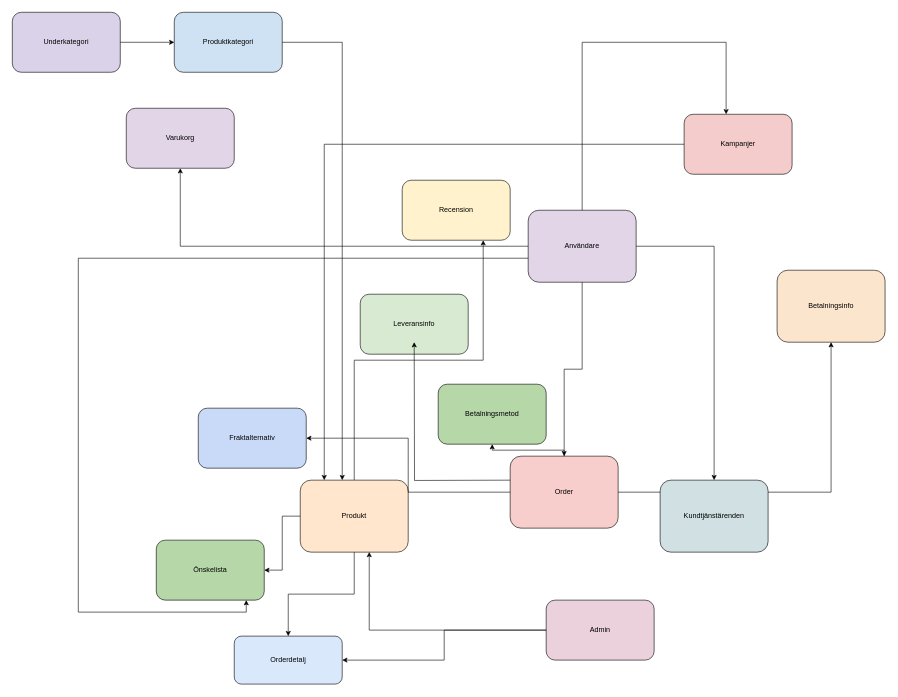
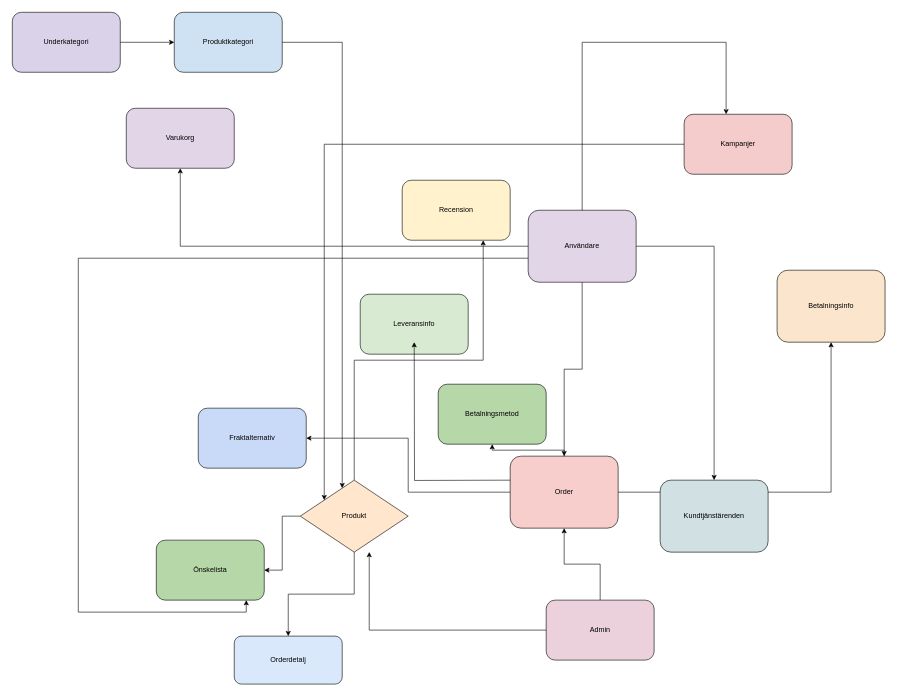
- <mxCell id="4" value="Produkt" style="rounded=1;whiteSpace=wrap;html=1;fillColor=#FFE6CC;" parent="1" vertex="1"><mxGeometry x="500" y="800" width="180" height="120" as="geometry" /></mxCell>
+ <mxCell id="4" value="Produkt" style="rhombus;whiteSpace=wrap;html=1;fillColor=#FFE6CC;" parent="1" vertex="1"><mxGeometry x="500" y="800" width="180" height="120" as="geometry" /></mxCell>
- <mxCell id="21" style="edgeStyle=orthogonalEdgeStyle;rounded=0;html=1;" parent="1" source="18" target="6" edge="1"><mxGeometry relative="1" as="geometry" /></mxCell>
+ <mxCell id="21" style="edgeStyle=orthogonalEdgeStyle;rounded=0;html=1;" parent="1" source="18" target="5" edge="1"><mxGeometry relative="1" as="geometry" /></mxCell>
